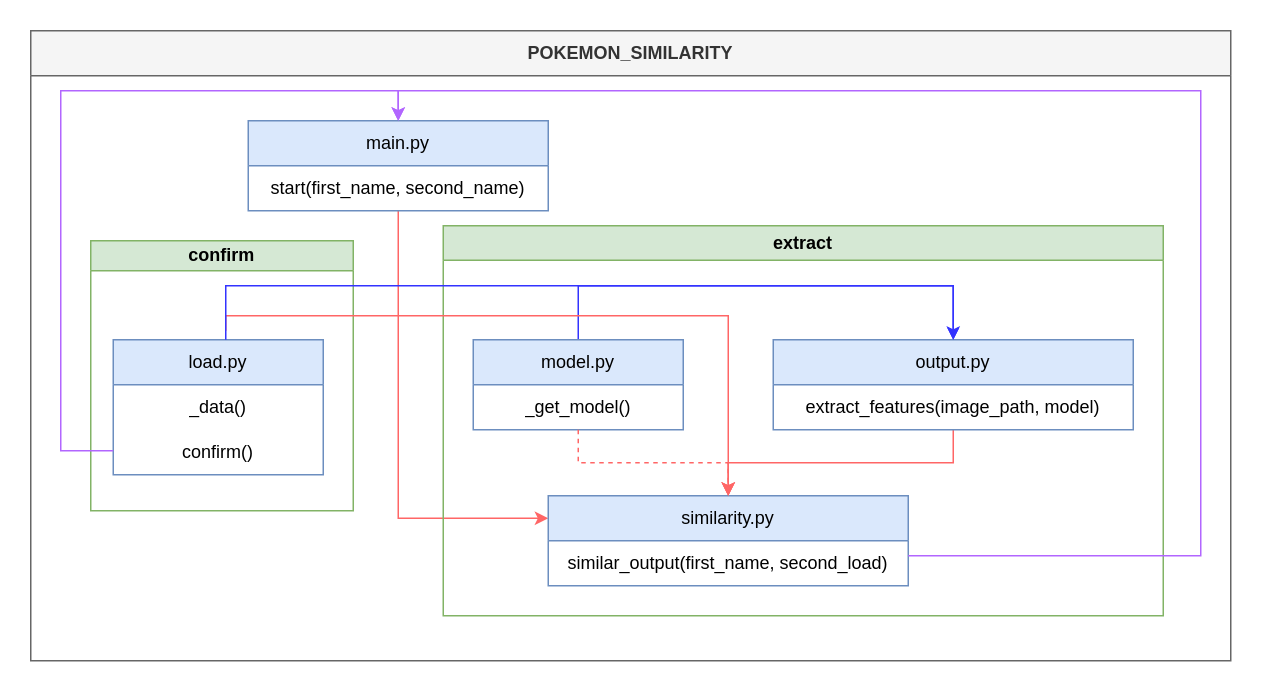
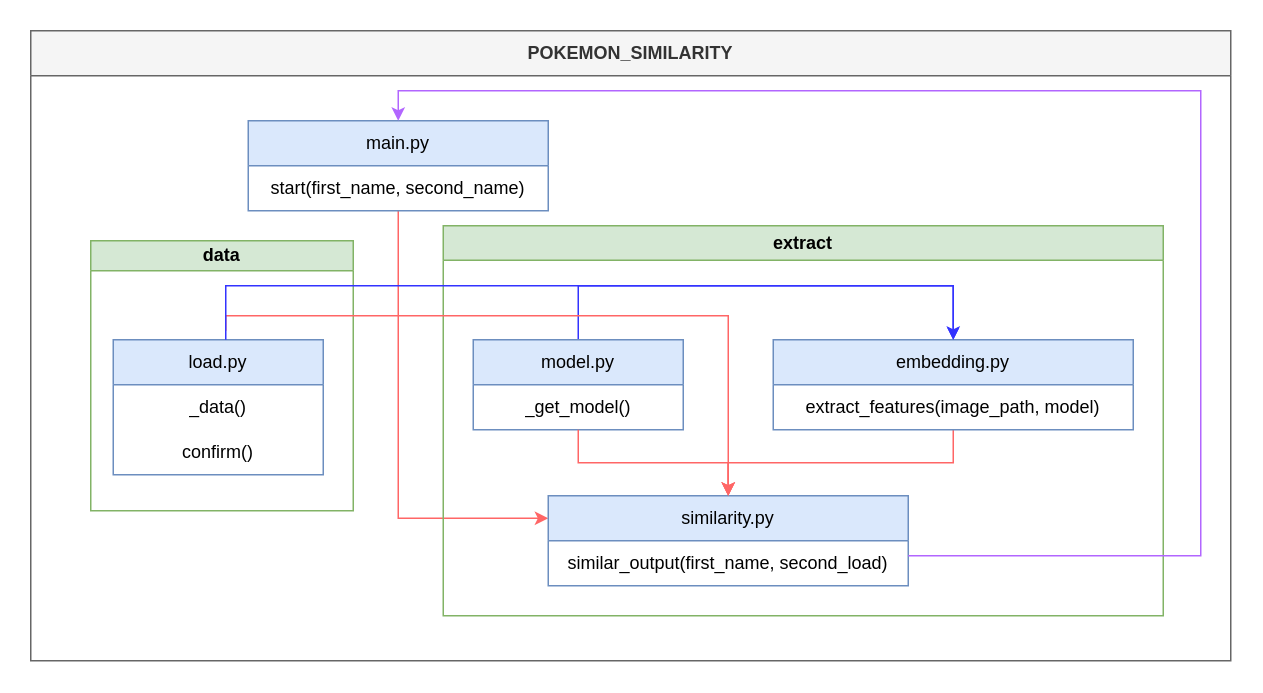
- <mxCell id="23" style="edgeStyle=orthogonalEdgeStyle;rounded=0;orthogonalLoop=1;jettySize=auto;html=1;entryX=0.5;entryY=0;entryDx=0;entryDy=0;strokeColor=#B266FF;" edge="1" parent="1" source="18" target="4"><mxGeometry relative="1" as="geometry"><Array as="points"><mxPoint x="40" y="300" /><mxPoint x="40" y="60" /><mxPoint x="265" y="60" /></Array></mxGeometry></mxCell>
- <mxCell id="17" value="confirm" style="swimlane;whiteSpace=wrap;html=1;fillColor=#d5e8d4;strokeColor=#82b366;startSize=20;" vertex="1" parent="1"><mxGeometry x="60" y="160" width="175" height="180" as="geometry" /></mxCell>
+ <mxCell id="17" value="data" style="swimlane;whiteSpace=wrap;html=1;fillColor=#d5e8d4;strokeColor=#82b366;startSize=20;" vertex="1" parent="1"><mxGeometry x="60" y="160" width="175" height="180" as="geometry" /></mxCell>
- <mxCell id="10" value="output.py" style="swimlane;fontStyle=0;childLayout=stackLayout;horizontal=1;startSize=30;horizontalStack=0;resizeParent=1;resizeParentMax=0;resizeLast=0;collapsible=1;marginBottom=0;whiteSpace=wrap;html=1;fillColor=#dae8fc;strokeColor=#6c8ebf;" vertex="1" parent="6"><mxGeometry x="220" y="76" width="240" height="60" as="geometry" /></mxCell>
+ <mxCell id="10" value="embedding.py" style="swimlane;fontStyle=0;childLayout=stackLayout;horizontal=1;startSize=30;horizontalStack=0;resizeParent=1;resizeParentMax=0;resizeLast=0;collapsible=1;marginBottom=0;whiteSpace=wrap;html=1;fillColor=#dae8fc;strokeColor=#6c8ebf;" vertex="1" parent="6"><mxGeometry x="220" y="76" width="240" height="60" as="geometry" /></mxCell>
- <mxCell id="15" style="edgeStyle=orthogonalEdgeStyle;rounded=0;orthogonalLoop=1;jettySize=auto;html=1;entryX=0.5;entryY=0;entryDx=0;entryDy=0;strokeColor=#FF6666;dashed=1;" edge="1" parent="6" source="13" target="7"><mxGeometry relative="1" as="geometry" /></mxCell>
+ <mxCell id="15" style="edgeStyle=orthogonalEdgeStyle;rounded=0;orthogonalLoop=1;jettySize=auto;html=1;entryX=0.5;entryY=0;entryDx=0;entryDy=0;strokeColor=#FF6666;" edge="1" parent="6" source="13" target="7"><mxGeometry relative="1" as="geometry" /></mxCell>
